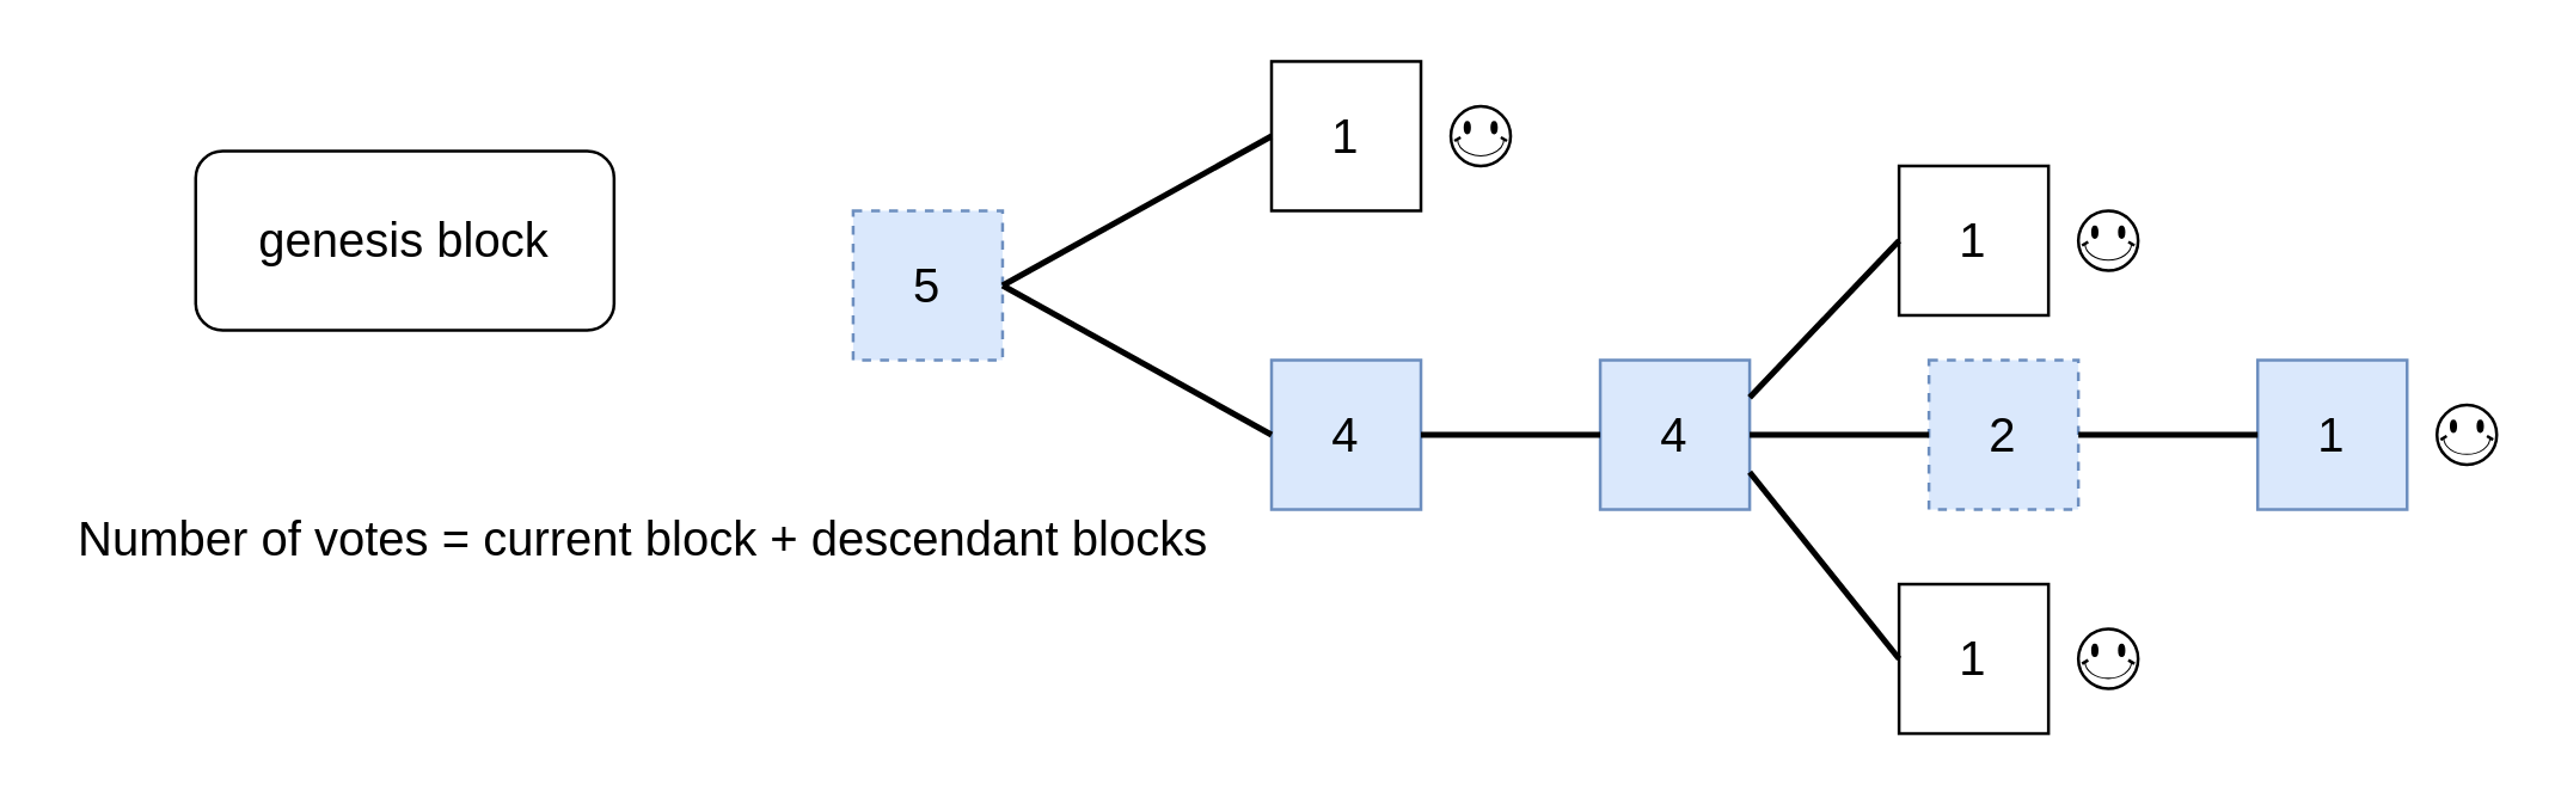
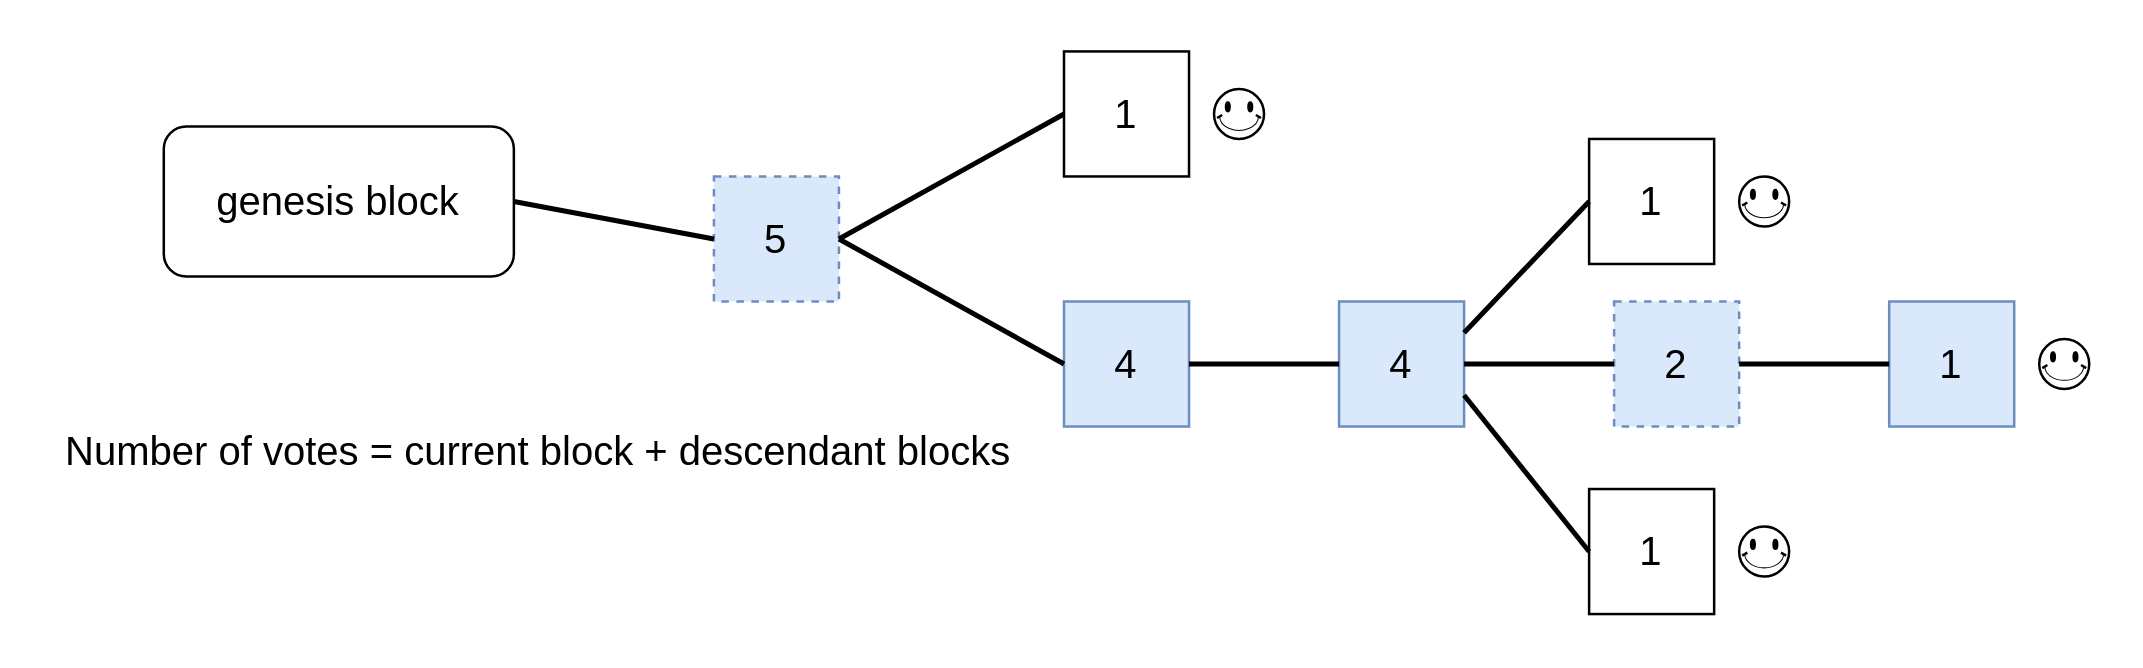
+ <mxCell id="6" value="" style="endArrow=none;html=1;rounded=0;fontSize=16;strokeWidth=2;exitX=1;exitY=0.5;exitDx=0;exitDy=0;entryX=0;entryY=0.5;entryDx=0;entryDy=0;" parent="1" source="2" target="3" edge="1"><mxGeometry width="50" height="50" relative="1" as="geometry"><mxPoint x="385" y="205" as="sourcePoint" /><mxPoint x="435" y="155" as="targetPoint" /></mxGeometry></mxCell>
